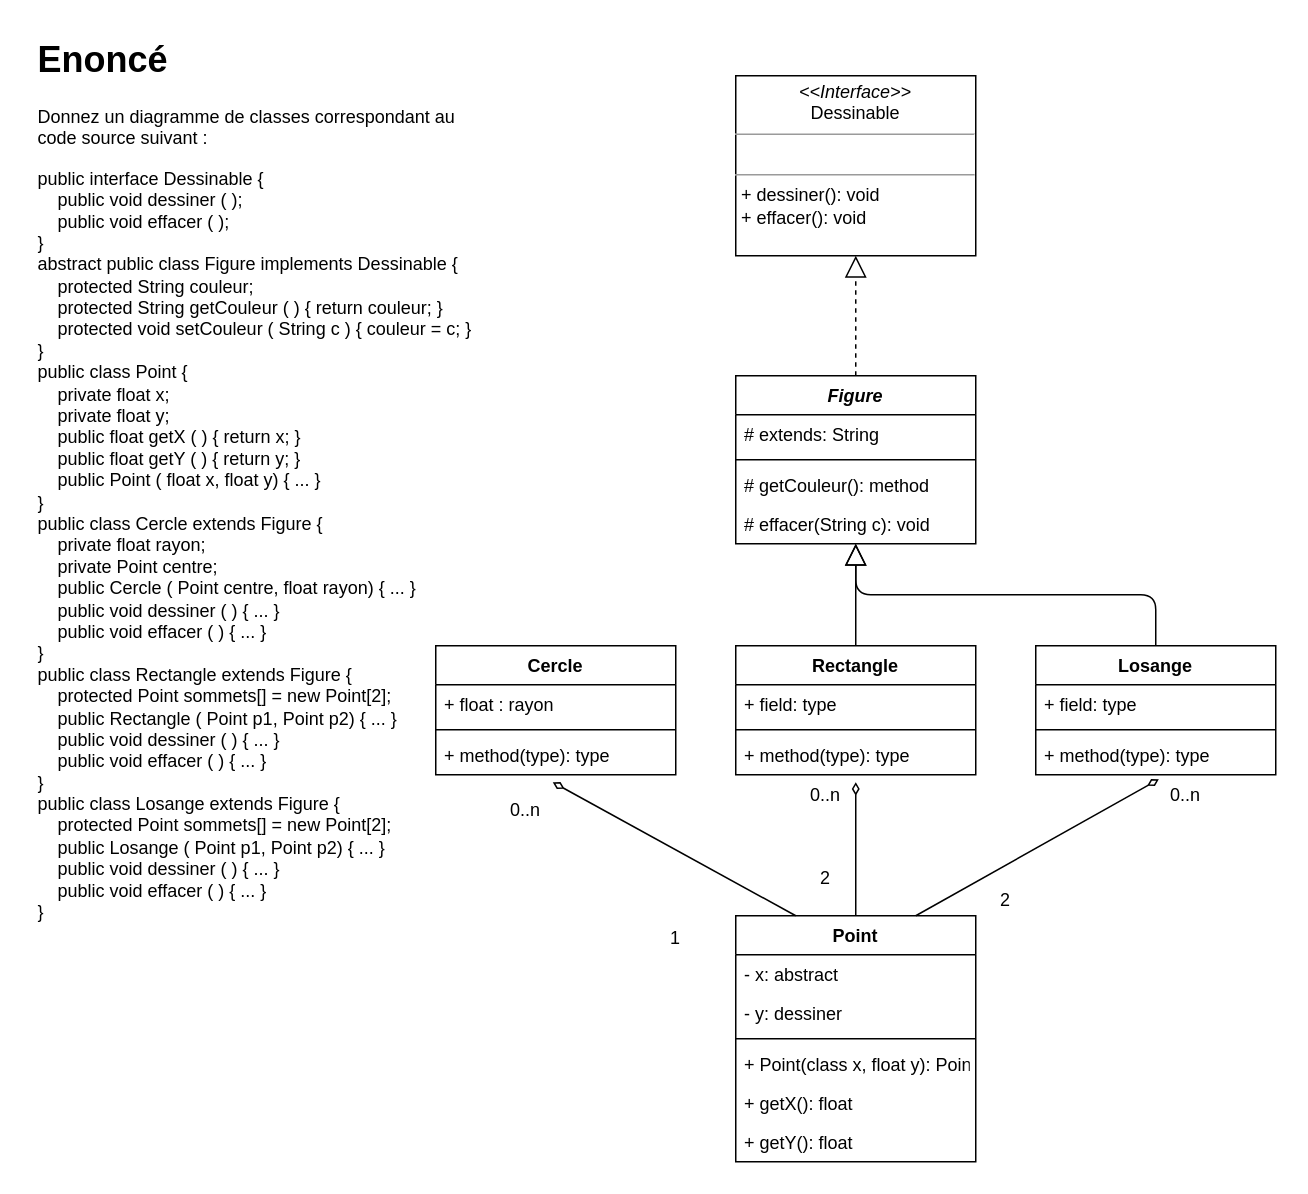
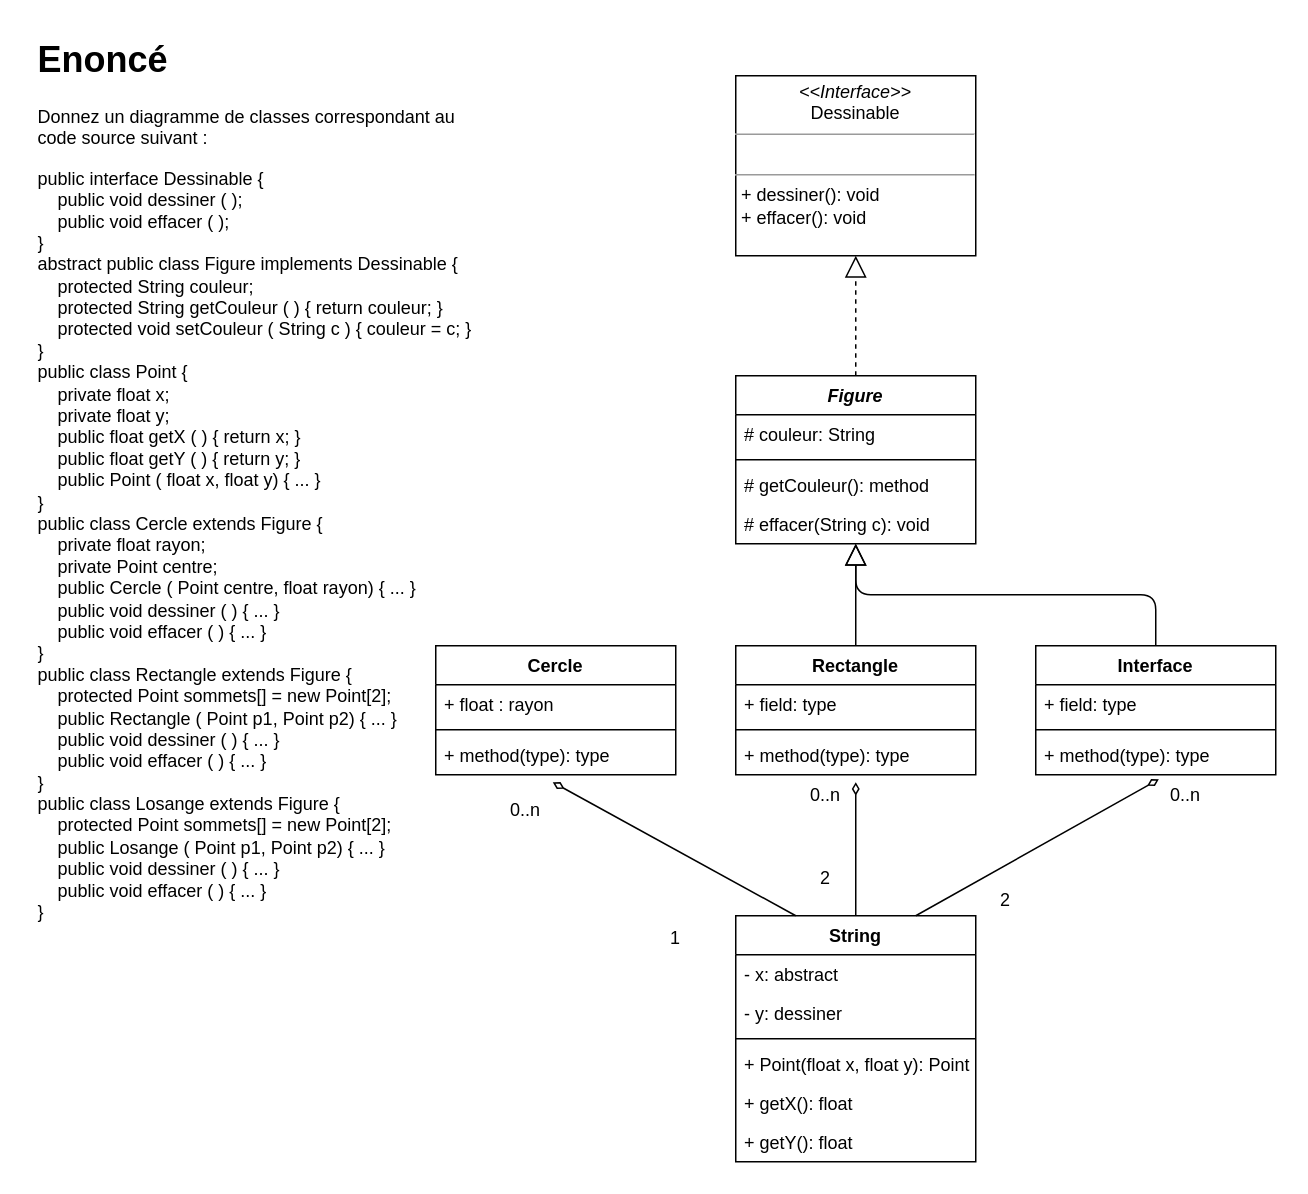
- <mxCell id="4" value="# extends: String " style="text;strokeColor=none;fillColor=none;align=left;verticalAlign=top;spacingLeft=4;spacingRight=4;overflow=hidden;rotatable=0;points=[[0,0.5],[1,0.5]];portConstraint=eastwest;" vertex="1" parent="3"><mxGeometry y="26" width="160" height="26" as="geometry" /></mxCell>
+ <mxCell id="4" value="# couleur: String " style="text;strokeColor=none;fillColor=none;align=left;verticalAlign=top;spacingLeft=4;spacingRight=4;overflow=hidden;rotatable=0;points=[[0,0.5],[1,0.5]];portConstraint=eastwest;" vertex="1" parent="3"><mxGeometry y="26" width="160" height="26" as="geometry" /></mxCell>
- <mxCell id="24" value="Losange" style="swimlane;fontStyle=1;align=center;verticalAlign=top;childLayout=stackLayout;horizontal=1;startSize=26;horizontalStack=0;resizeParent=1;resizeParentMax=0;resizeLast=0;collapsible=1;marginBottom=0;" vertex="1" parent="1"><mxGeometry x="690" y="430" width="160" height="86" as="geometry" /></mxCell>
+ <mxCell id="24" value="Interface" style="swimlane;fontStyle=1;align=center;verticalAlign=top;childLayout=stackLayout;horizontal=1;startSize=26;horizontalStack=0;resizeParent=1;resizeParentMax=0;resizeLast=0;collapsible=1;marginBottom=0;" vertex="1" parent="1"><mxGeometry x="690" y="430" width="160" height="86" as="geometry" /></mxCell>
- <mxCell id="8" value="Point" style="swimlane;fontStyle=1;align=center;verticalAlign=top;childLayout=stackLayout;horizontal=1;startSize=26;horizontalStack=0;resizeParent=1;resizeParentMax=0;resizeLast=0;collapsible=1;marginBottom=0;" vertex="1" parent="1"><mxGeometry x="490" y="610" width="160" height="164" as="geometry" /></mxCell>
+ <mxCell id="8" value="String" style="swimlane;fontStyle=1;align=center;verticalAlign=top;childLayout=stackLayout;horizontal=1;startSize=26;horizontalStack=0;resizeParent=1;resizeParentMax=0;resizeLast=0;collapsible=1;marginBottom=0;" vertex="1" parent="1"><mxGeometry x="490" y="610" width="160" height="164" as="geometry" /></mxCell>
- <mxCell id="12" value="+ Point(class x, float y): Point" style="text;strokeColor=none;fillColor=none;align=left;verticalAlign=top;spacingLeft=4;spacingRight=4;overflow=hidden;rotatable=0;points=[[0,0.5],[1,0.5]];portConstraint=eastwest;" vertex="1" parent="8"><mxGeometry y="86" width="160" height="26" as="geometry" /></mxCell>
+ <mxCell id="12" value="+ Point(float x, float y): Point" style="text;strokeColor=none;fillColor=none;align=left;verticalAlign=top;spacingLeft=4;spacingRight=4;overflow=hidden;rotatable=0;points=[[0,0.5],[1,0.5]];portConstraint=eastwest;" vertex="1" parent="8"><mxGeometry y="86" width="160" height="26" as="geometry" /></mxCell>
